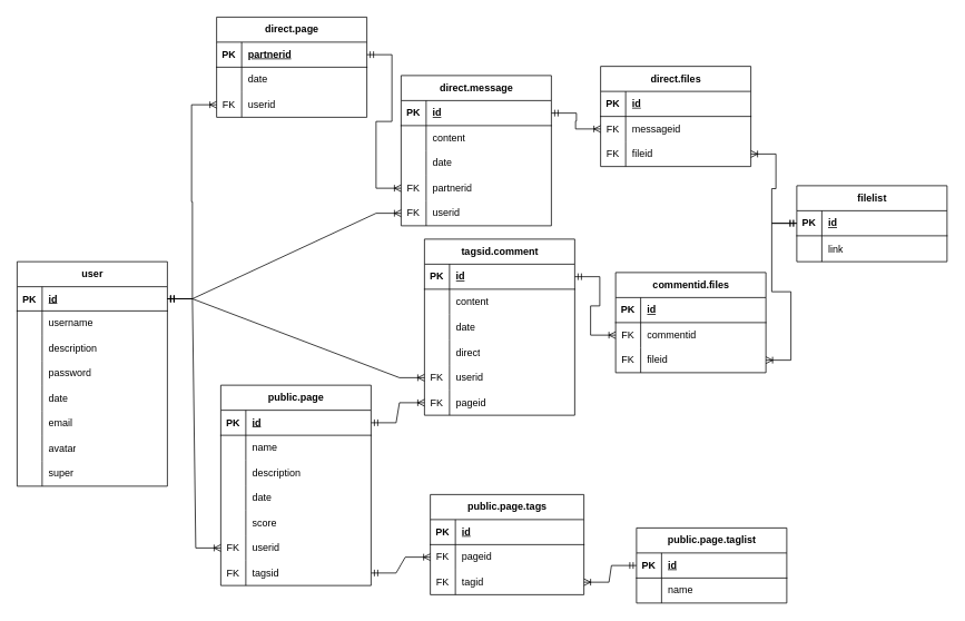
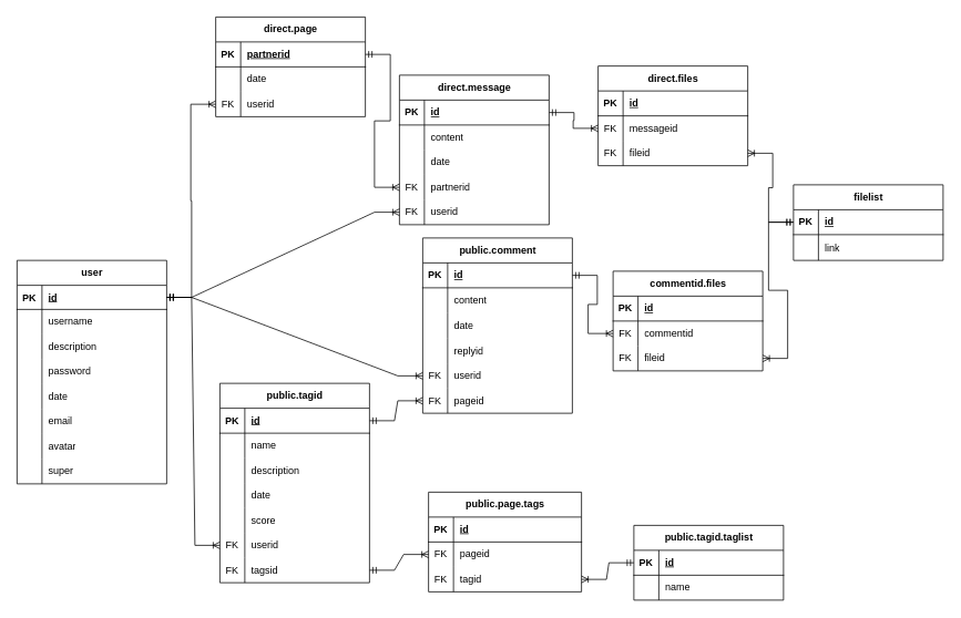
- <mxCell id="49" value="tagsid.comment" style="shape=table;startSize=30;container=1;collapsible=1;childLayout=tableLayout;fixedRows=1;rowLines=0;fontStyle=1;align=center;resizeLast=1;html=1;" parent="1" vertex="1"><mxGeometry x="508" y="286" width="180" height="211" as="geometry" /></mxCell>
+ <mxCell id="49" value="public.comment" style="shape=table;startSize=30;container=1;collapsible=1;childLayout=tableLayout;fixedRows=1;rowLines=0;fontStyle=1;align=center;resizeLast=1;html=1;" parent="1" vertex="1"><mxGeometry x="508" y="286" width="180" height="211" as="geometry" /></mxCell>
- <mxCell id="61" value="direct" style="shape=partialRectangle;connectable=0;fillColor=none;top=0;left=0;bottom=0;right=0;align=left;spacingLeft=6;overflow=hidden;whiteSpace=wrap;html=1;" parent="59" vertex="1"><mxGeometry x="30" width="150" height="30" as="geometry"><mxRectangle width="150" height="30" as="alternateBounds" /></mxGeometry></mxCell>
+ <mxCell id="61" value="replyid" style="shape=partialRectangle;connectable=0;fillColor=none;top=0;left=0;bottom=0;right=0;align=left;spacingLeft=6;overflow=hidden;whiteSpace=wrap;html=1;" parent="59" vertex="1"><mxGeometry x="30" width="150" height="30" as="geometry"><mxRectangle width="150" height="30" as="alternateBounds" /></mxGeometry></mxCell>
- <mxCell id="27" value="public.page" style="shape=table;startSize=30;container=1;collapsible=1;childLayout=tableLayout;fixedRows=1;rowLines=0;fontStyle=1;align=center;resizeLast=1;html=1;" parent="1" vertex="1"><mxGeometry x="264" y="461" width="180" height="240" as="geometry" /></mxCell>
+ <mxCell id="27" value="public.tagid" style="shape=table;startSize=30;container=1;collapsible=1;childLayout=tableLayout;fixedRows=1;rowLines=0;fontStyle=1;align=center;resizeLast=1;html=1;" parent="1" vertex="1"><mxGeometry x="264" y="461" width="180" height="240" as="geometry" /></mxCell>
- <mxCell id="101" value="public.page.taglist" style="shape=table;startSize=30;container=1;collapsible=1;childLayout=tableLayout;fixedRows=1;rowLines=0;fontStyle=1;align=center;resizeLast=1;html=1;" parent="1" vertex="1"><mxGeometry x="762" width="180" height="90" as="geometry" y="632"><mxRectangle x="648" y="96" width="140" height="30" as="alternateBounds" /></mxGeometry></mxCell>
+ <mxCell id="101" value="public.tagid.taglist" style="shape=table;startSize=30;container=1;collapsible=1;childLayout=tableLayout;fixedRows=1;rowLines=0;fontStyle=1;align=center;resizeLast=1;html=1;" parent="1" vertex="1"><mxGeometry x="762" width="180" height="90" as="geometry" y="632"><mxRectangle x="648" y="96" width="140" height="30" as="alternateBounds" /></mxGeometry></mxCell>
